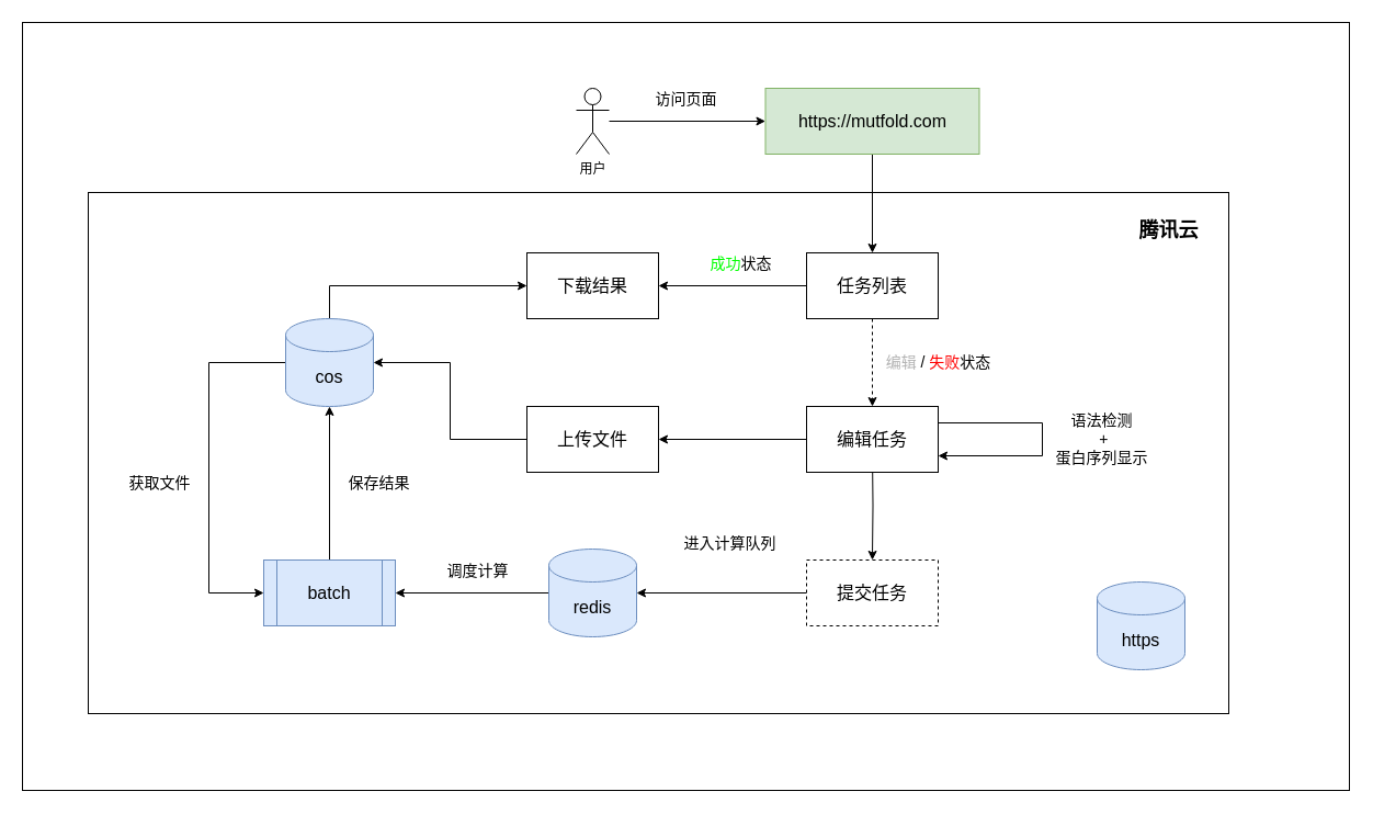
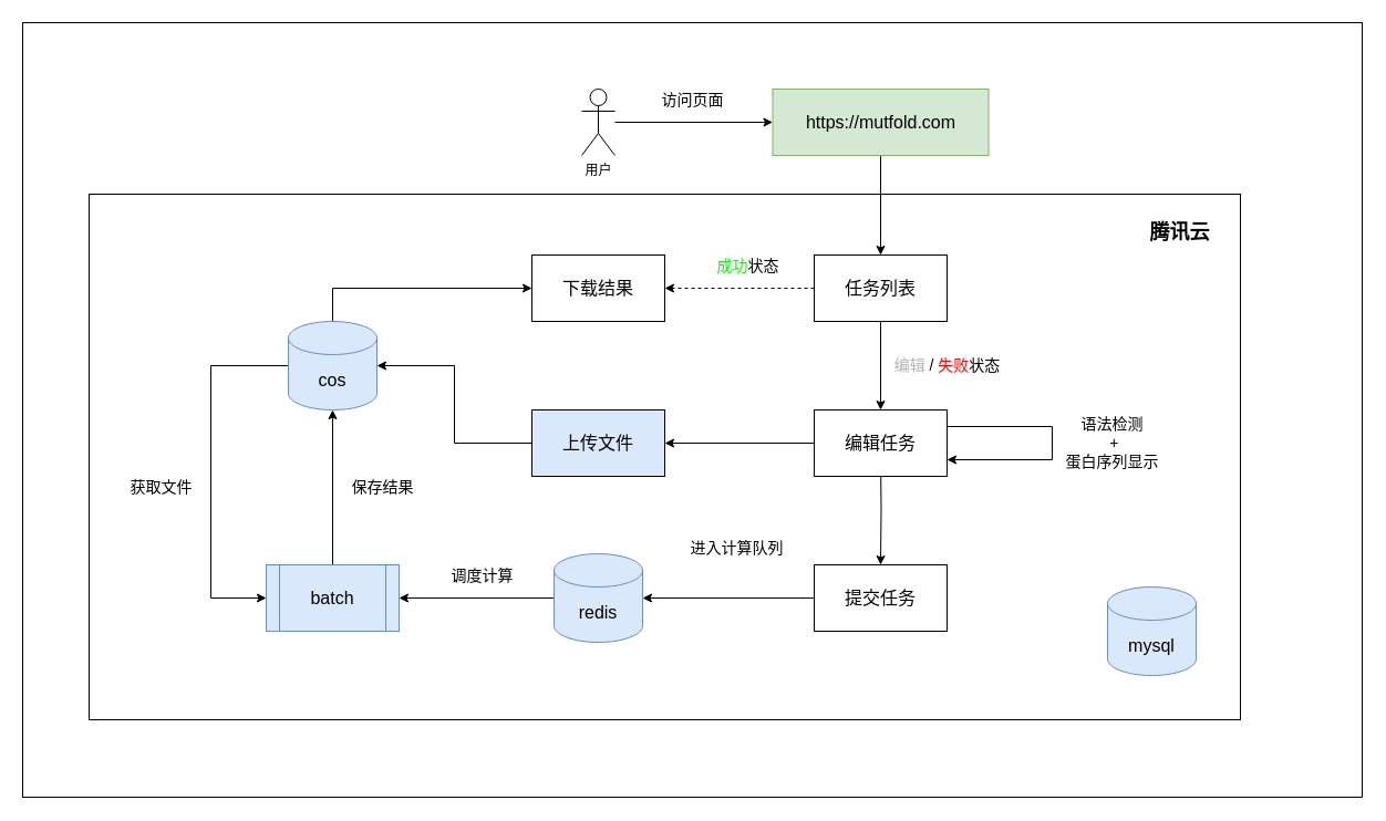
- <mxCell id="9" style="edgeStyle=orthogonalEdgeStyle;rounded=0;orthogonalLoop=1;jettySize=auto;html=1;entryX=1;entryY=0.5;entryDx=0;entryDy=0;fontSize=16;" parent="1" source="10" target="22" edge="1"><mxGeometry relative="1" as="geometry" /></mxCell>
+ <mxCell id="9" style="edgeStyle=orthogonalEdgeStyle;rounded=0;orthogonalLoop=1;jettySize=auto;html=1;entryX=1;entryY=0.5;entryDx=0;entryDy=0;fontSize=16;dashed=1;" parent="1" source="10" target="22" edge="1"><mxGeometry relative="1" as="geometry" /></mxCell>
- <mxCell id="8" style="edgeStyle=orthogonalEdgeStyle;rounded=0;orthogonalLoop=1;jettySize=auto;html=1;fontSize=16;dashed=1;" parent="1" source="10" target="19" edge="1"><mxGeometry relative="1" as="geometry" /></mxCell>
+ <mxCell id="8" style="edgeStyle=orthogonalEdgeStyle;rounded=0;orthogonalLoop=1;jettySize=auto;html=1;fontSize=16;" parent="1" source="10" target="19" edge="1"><mxGeometry relative="1" as="geometry" /></mxCell>
- <mxCell id="21" value="上传文件" style="rounded=0;whiteSpace=wrap;html=1;fontSize=16;" parent="1" vertex="1"><mxGeometry x="480" y="370" width="120" height="60" as="geometry" /></mxCell>
+ <mxCell id="21" value="上传文件" style="rounded=0;whiteSpace=wrap;html=1;fontSize=16;fillColor=#dae8fc;" parent="1" vertex="1"><mxGeometry x="480" y="370" width="120" height="60" as="geometry" /></mxCell>
- <mxCell id="24" value="提交任务" style="rounded=0;whiteSpace=wrap;html=1;fontSize=16;dashed=1;" parent="1" vertex="1"><mxGeometry x="735" y="510" width="120" height="60" as="geometry" /></mxCell>
+ <mxCell id="24" value="提交任务" style="rounded=0;whiteSpace=wrap;html=1;fontSize=16;" parent="1" vertex="1"><mxGeometry x="735" y="510" width="120" height="60" as="geometry" /></mxCell>
- <mxCell id="13" value="https" style="shape=cylinder3;whiteSpace=wrap;html=1;boundedLbl=1;backgroundOutline=1;size=15;fontSize=16;fillColor=#dae8fc;strokeColor=#6c8ebf;" parent="1" vertex="1"><mxGeometry x="1000" y="530" width="80" height="80" as="geometry" /></mxCell>
+ <mxCell id="13" value="mysql" style="shape=cylinder3;whiteSpace=wrap;html=1;boundedLbl=1;backgroundOutline=1;size=15;fontSize=16;fillColor=#dae8fc;strokeColor=#6c8ebf;" parent="1" vertex="1"><mxGeometry x="1000" y="530" width="80" height="80" as="geometry" /></mxCell>
